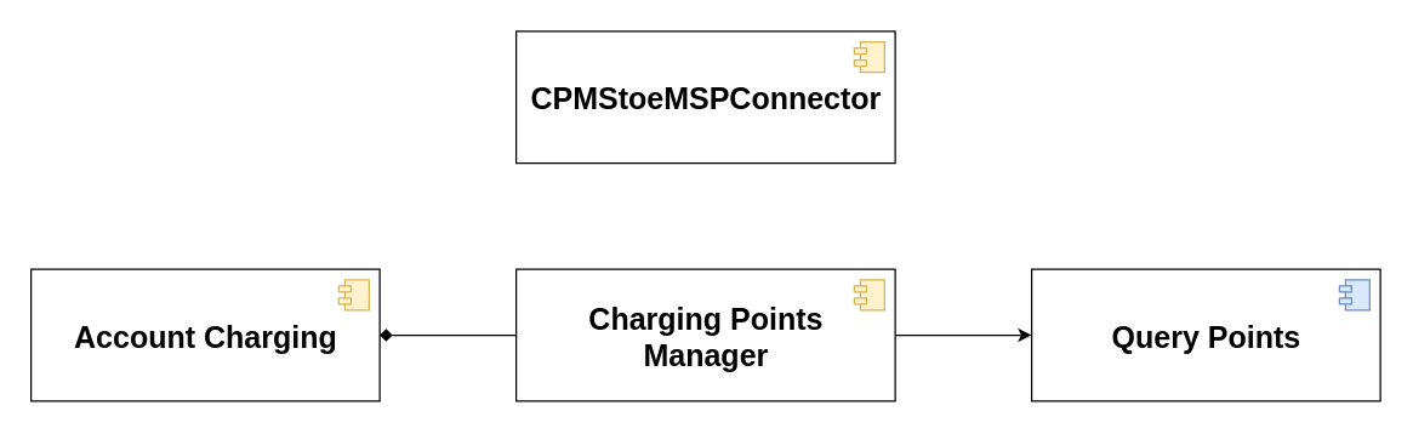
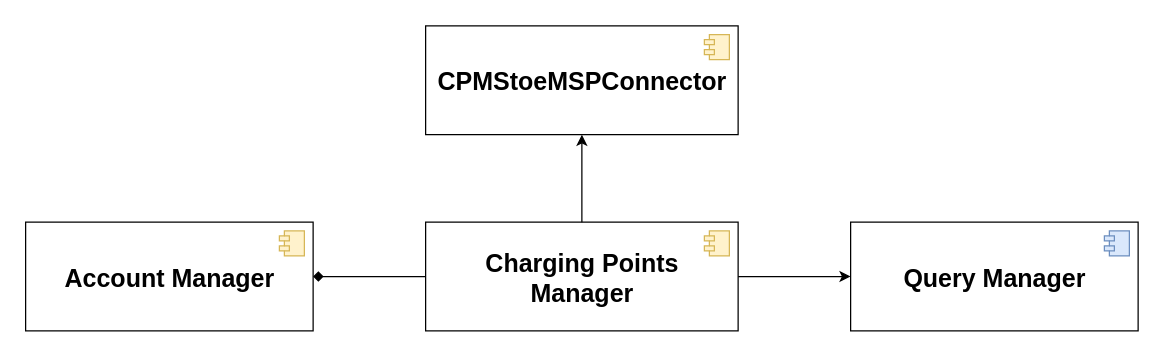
+ <mxCell id="6" value="" style="endArrow=classic;html=1;exitX=0.5;exitY=0;exitDx=0;exitDy=0;entryX=0.5;entryY=1;entryDx=0;entryDy=0;" parent="1" source="4" target="2" edge="1"><mxGeometry width="50" height="50" relative="1" as="geometry"><mxPoint x="420" y="297" as="sourcePoint" /><mxPoint x="670" y="247" as="targetPoint" /></mxGeometry></mxCell>
- <mxCell id="7" value="&lt;b style=&quot;font-size: 20px&quot;&gt;Account Charging&lt;br&gt;&lt;/b&gt;" style="html=1;dropTarget=0;fontSize=20;sketch=0;" parent="1" vertex="1"><mxGeometry x="20" y="177" width="230" height="87" as="geometry" /></mxCell>
+ <mxCell id="7" value="&lt;b style=&quot;font-size: 20px&quot;&gt;Account Manager&lt;br&gt;&lt;/b&gt;" style="html=1;dropTarget=0;fontSize=20;sketch=0;" parent="1" vertex="1"><mxGeometry x="20" y="177" width="230" height="87" as="geometry" /></mxCell>
- <mxCell id="9" value="&lt;b style=&quot;font-size: 20px&quot;&gt;Query Points&lt;br&gt;&lt;/b&gt;" style="html=1;dropTarget=0;fontSize=20;sketch=0;" parent="1" vertex="1"><mxGeometry x="680" y="177" width="230" height="87" as="geometry" /></mxCell>
+ <mxCell id="9" value="&lt;b style=&quot;font-size: 20px&quot;&gt;Query Manager&lt;br&gt;&lt;/b&gt;" style="html=1;dropTarget=0;fontSize=20;sketch=0;" parent="1" vertex="1"><mxGeometry x="680" y="177" width="230" height="87" as="geometry" /></mxCell>
